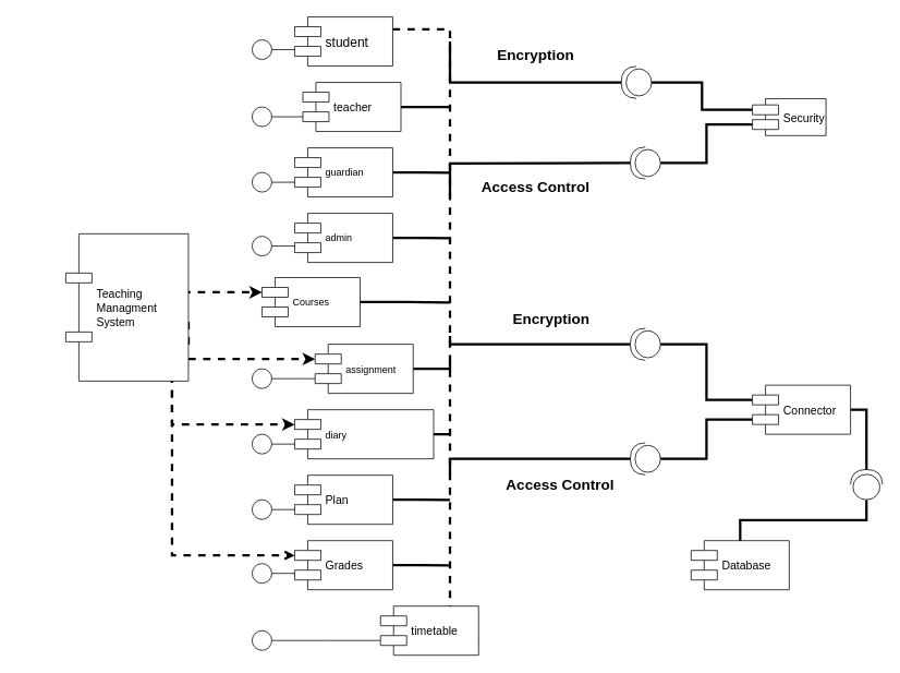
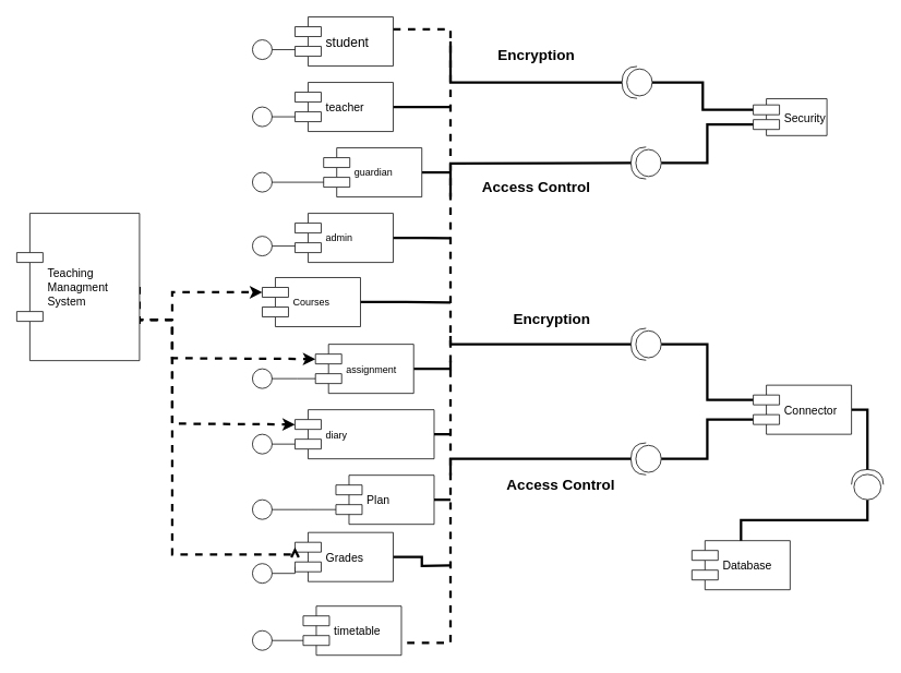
- <mxCell id="6" value="teacher" style="shape=component;align=left;spacingLeft=36;fontSize=14;" vertex="1" parent="1"><mxGeometry x="370" y="100" width="120" height="60" as="geometry" /></mxCell>
+ <mxCell id="6" value="teacher" style="shape=component;align=left;spacingLeft=36;fontSize=14;" vertex="1" parent="1"><mxGeometry x="360" y="100" width="120" height="60" as="geometry" /></mxCell>
- <mxCell id="9" value="guardian" style="shape=component;align=left;spacingLeft=36;" vertex="1" parent="1"><mxGeometry x="360" y="180" width="120" height="60" as="geometry" /></mxCell>
+ <mxCell id="9" value="guardian" style="shape=component;align=left;spacingLeft=36;" vertex="1" parent="1"><mxGeometry x="395" y="180" width="120" height="60" as="geometry" /></mxCell>
- <mxCell id="32" value="Teaching &#10;Managment &#10;System" style="shape=component;align=left;spacingLeft=36;strokeWidth=1;fontSize=14;" vertex="1" parent="1"><mxGeometry x="80" y="285" width="150" height="180" as="geometry" /></mxCell>
+ <mxCell id="32" value="Teaching &#10;Managment &#10;System" style="shape=component;align=left;spacingLeft=36;strokeWidth=1;fontSize=14;" vertex="1" parent="1"><mxGeometry y="260" width="150" height="180" as="geometry" x="20" /></mxCell>
- <mxCell id="24" value="Plan" style="shape=component;align=left;spacingLeft=36;strokeWidth=1;fontSize=14;" vertex="1" parent="1"><mxGeometry x="360" y="580" width="120" height="60" as="geometry" /></mxCell>
+ <mxCell id="24" value="Plan" style="shape=component;align=left;spacingLeft=36;strokeWidth=1;fontSize=14;" vertex="1" parent="1"><mxGeometry x="410" y="580" width="120" height="60" as="geometry" /></mxCell>
- <mxCell id="27" value="Grades" style="shape=component;align=left;spacingLeft=36;strokeWidth=1;fontSize=14;" vertex="1" parent="1"><mxGeometry x="360" y="660" width="120" height="60" as="geometry" /></mxCell>
+ <mxCell id="27" value="Grades" style="shape=component;align=left;spacingLeft=36;strokeWidth=1;fontSize=14;" vertex="1" parent="1"><mxGeometry x="360" y="650" width="120" height="60" as="geometry" /></mxCell>
- <mxCell id="42" value="timetable" style="shape=component;align=left;spacingLeft=36;strokeWidth=1;fontSize=14;" vertex="1" parent="1"><mxGeometry x="465" y="740" width="120" height="60" as="geometry" /></mxCell>
+ <mxCell id="42" value="timetable" style="shape=component;align=left;spacingLeft=36;strokeWidth=1;fontSize=14;" vertex="1" parent="1"><mxGeometry x="370" y="740" width="120" height="60" as="geometry" /></mxCell>
